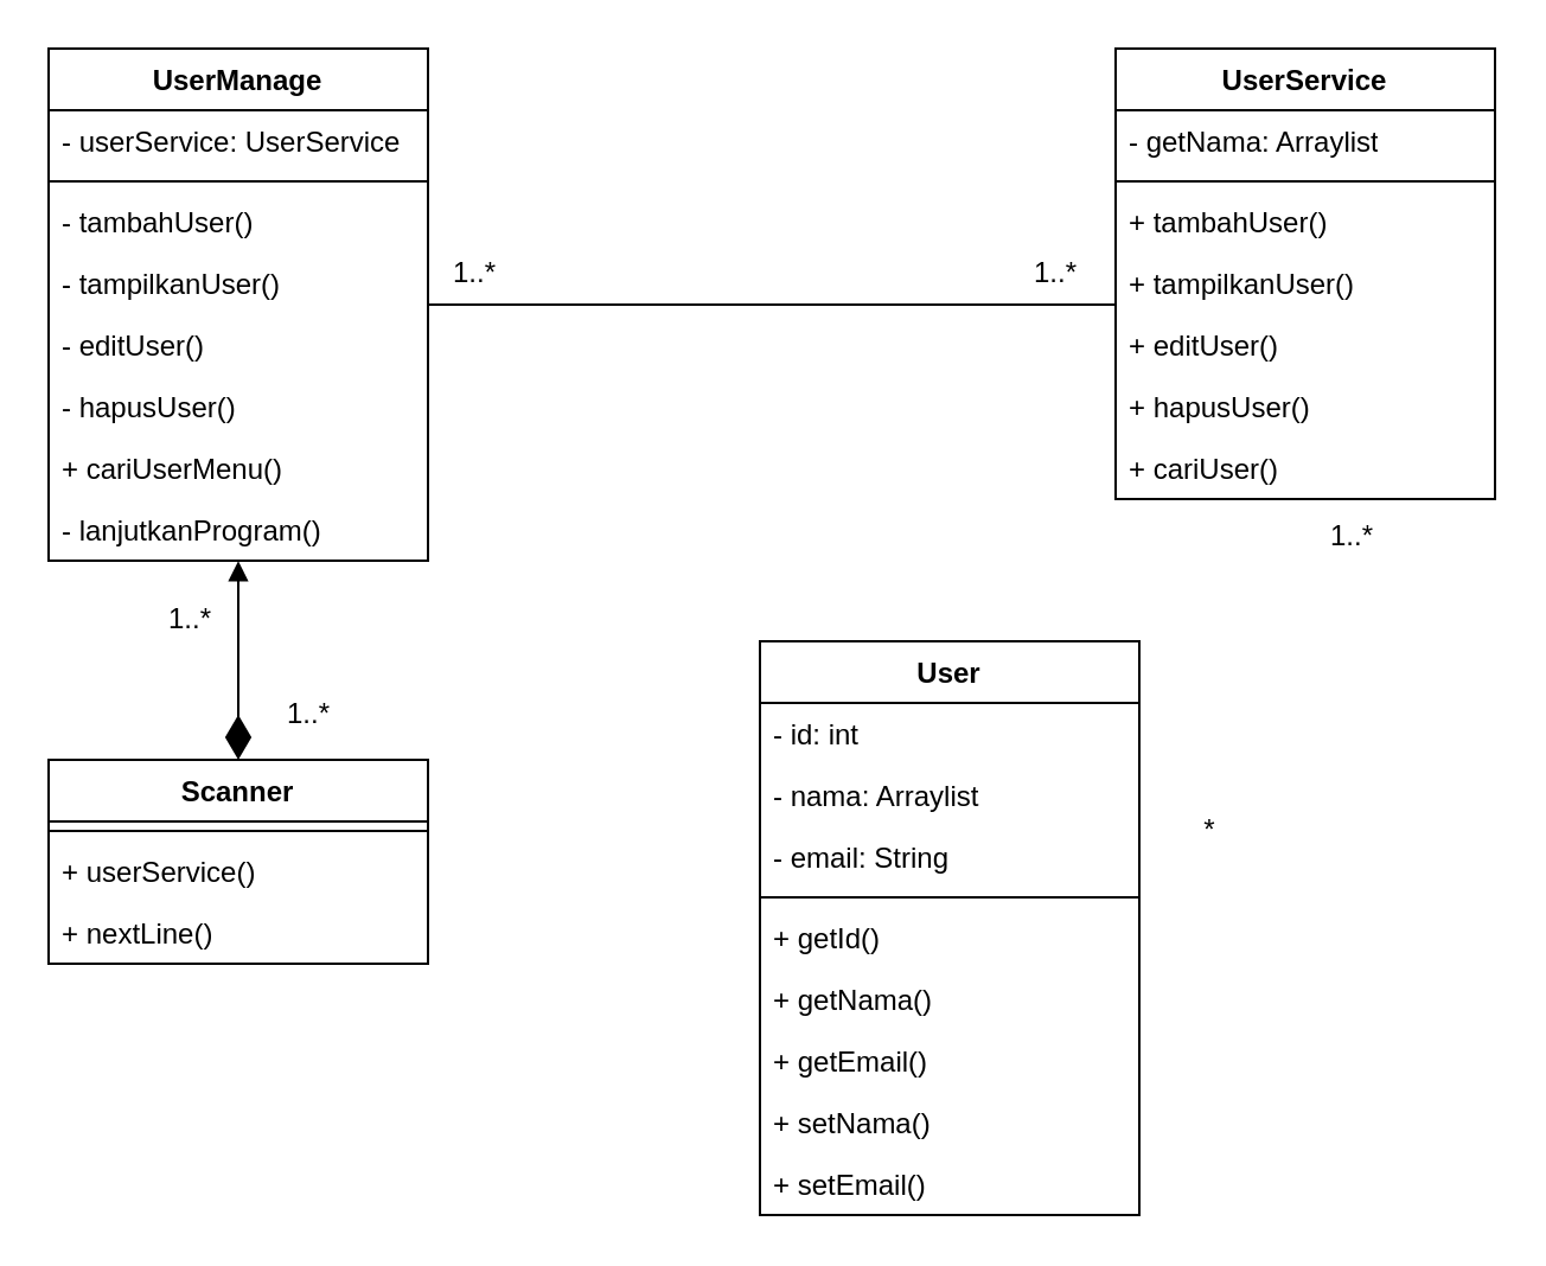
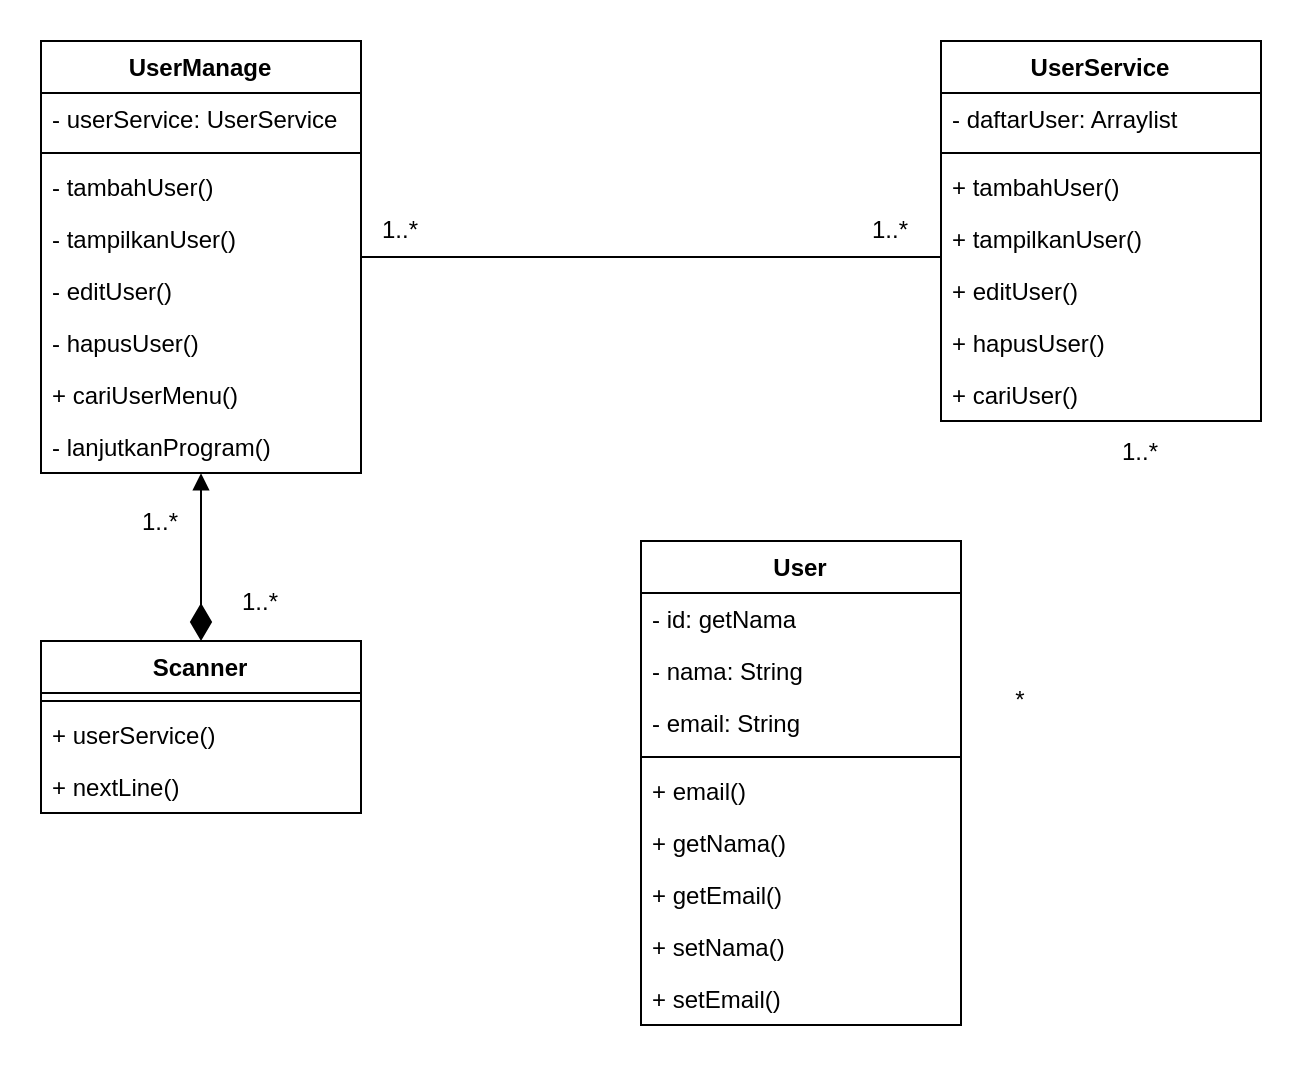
- <mxCell id="13" value="- getNama: Arraylist" style="text;strokeColor=none;fillColor=none;align=left;verticalAlign=top;spacingLeft=4;spacingRight=4;overflow=hidden;rotatable=0;points=[[0,0.5],[1,0.5]];portConstraint=eastwest;whiteSpace=wrap;html=1;" parent="12" vertex="1"><mxGeometry y="26" width="160" height="26" as="geometry" /></mxCell>
+ <mxCell id="13" value="- daftarUser: Arraylist" style="text;strokeColor=none;fillColor=none;align=left;verticalAlign=top;spacingLeft=4;spacingRight=4;overflow=hidden;rotatable=0;points=[[0,0.5],[1,0.5]];portConstraint=eastwest;whiteSpace=wrap;html=1;" parent="12" vertex="1"><mxGeometry y="26" width="160" height="26" as="geometry" /></mxCell>
- <mxCell id="3" value="- id: int" style="text;strokeColor=none;fillColor=none;align=left;verticalAlign=top;spacingLeft=4;spacingRight=4;overflow=hidden;rotatable=0;points=[[0,0.5],[1,0.5]];portConstraint=eastwest;whiteSpace=wrap;html=1;" parent="2" vertex="1"><mxGeometry y="26" width="160" height="26" as="geometry" /></mxCell>
+ <mxCell id="3" value="- id: getNama" style="text;strokeColor=none;fillColor=none;align=left;verticalAlign=top;spacingLeft=4;spacingRight=4;overflow=hidden;rotatable=0;points=[[0,0.5],[1,0.5]];portConstraint=eastwest;whiteSpace=wrap;html=1;" parent="2" vertex="1"><mxGeometry y="26" width="160" height="26" as="geometry" /></mxCell>
- <mxCell id="4" value="- nama: Arraylist" style="text;strokeColor=none;fillColor=none;align=left;verticalAlign=top;spacingLeft=4;spacingRight=4;overflow=hidden;rotatable=0;points=[[0,0.5],[1,0.5]];portConstraint=eastwest;whiteSpace=wrap;html=1;" parent="2" vertex="1"><mxGeometry y="52" width="160" height="26" as="geometry" /></mxCell>
+ <mxCell id="4" value="- nama: String" style="text;strokeColor=none;fillColor=none;align=left;verticalAlign=top;spacingLeft=4;spacingRight=4;overflow=hidden;rotatable=0;points=[[0,0.5],[1,0.5]];portConstraint=eastwest;whiteSpace=wrap;html=1;" parent="2" vertex="1"><mxGeometry y="52" width="160" height="26" as="geometry" /></mxCell>
- <mxCell id="7" value="+ getId()" style="text;strokeColor=none;fillColor=none;align=left;verticalAlign=top;spacingLeft=4;spacingRight=4;overflow=hidden;rotatable=0;points=[[0,0.5],[1,0.5]];portConstraint=eastwest;whiteSpace=wrap;html=1;" parent="2" vertex="1"><mxGeometry y="112" width="160" height="26" as="geometry" /></mxCell>
+ <mxCell id="7" value="+ email()" style="text;strokeColor=none;fillColor=none;align=left;verticalAlign=top;spacingLeft=4;spacingRight=4;overflow=hidden;rotatable=0;points=[[0,0.5],[1,0.5]];portConstraint=eastwest;whiteSpace=wrap;html=1;" parent="2" vertex="1"><mxGeometry y="112" width="160" height="26" as="geometry" /></mxCell>
